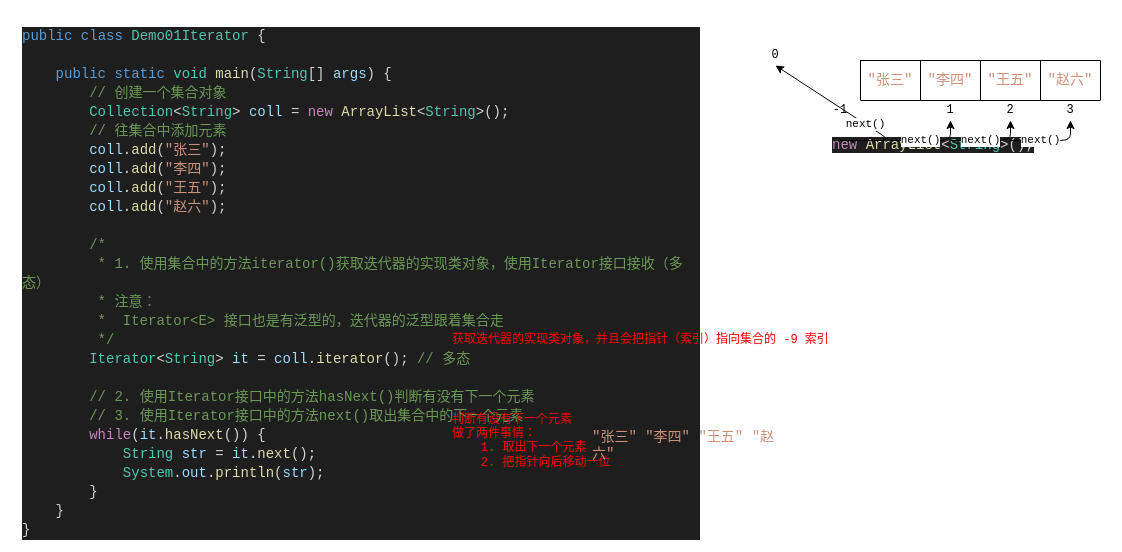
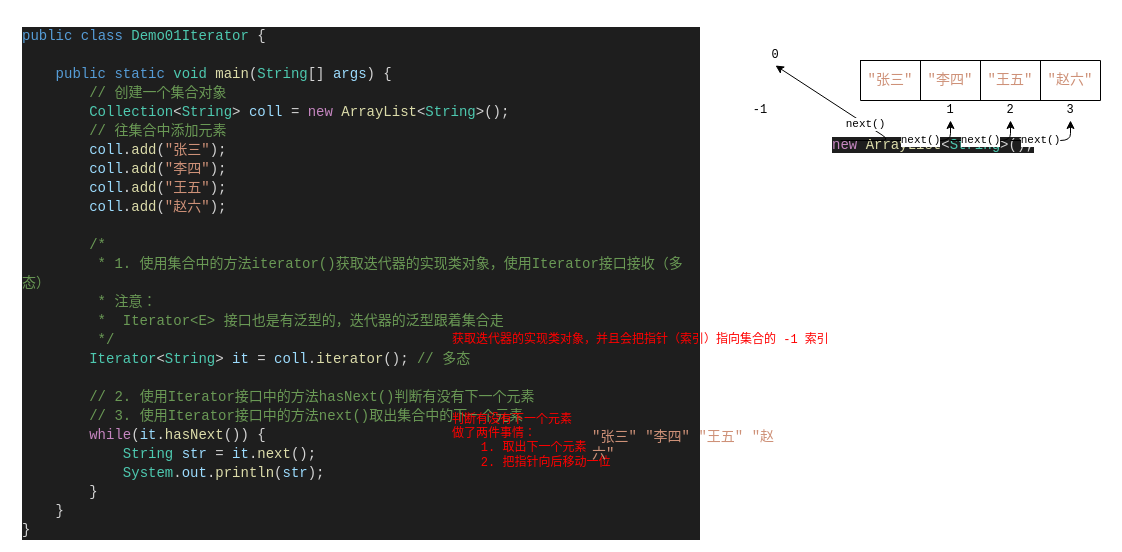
- <mxCell id="16" value="-1" style="text;html=1;strokeColor=none;fillColor=none;align=center;verticalAlign=middle;whiteSpace=wrap;rounded=0;fontFamily=Courier New;" vertex="1" parent="1"><mxGeometry x="820" y="100" width="40" height="20" as="geometry" /></mxCell>
+ <mxCell id="16" value="-1" style="text;html=1;strokeColor=none;fillColor=none;align=center;verticalAlign=middle;whiteSpace=wrap;rounded=0;fontFamily=Courier New;" vertex="1" parent="1"><mxGeometry x="740" y="100" width="40" height="20" as="geometry" /></mxCell>
- <mxCell id="8" value="获取迭代器的实现类对象，并且会把指针（索引）指向集合的 -9 索引" style="text;html=1;align=left;verticalAlign=middle;resizable=0;points=[];autosize=1;fontFamily=Courier New;fontColor=#FF0000;" vertex="1" parent="1"><mxGeometry x="450" y="330" width="390" height="20" as="geometry" /></mxCell>
+ <mxCell id="8" value="获取迭代器的实现类对象，并且会把指针（索引）指向集合的 -1 索引" style="text;html=1;align=left;verticalAlign=middle;resizable=0;points=[];autosize=1;fontFamily=Courier New;fontColor=#FF0000;" vertex="1" parent="1"><mxGeometry x="450" y="330" width="390" height="20" as="geometry" /></mxCell>
